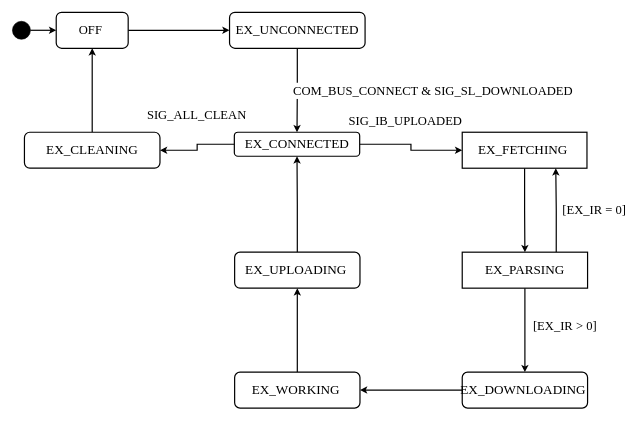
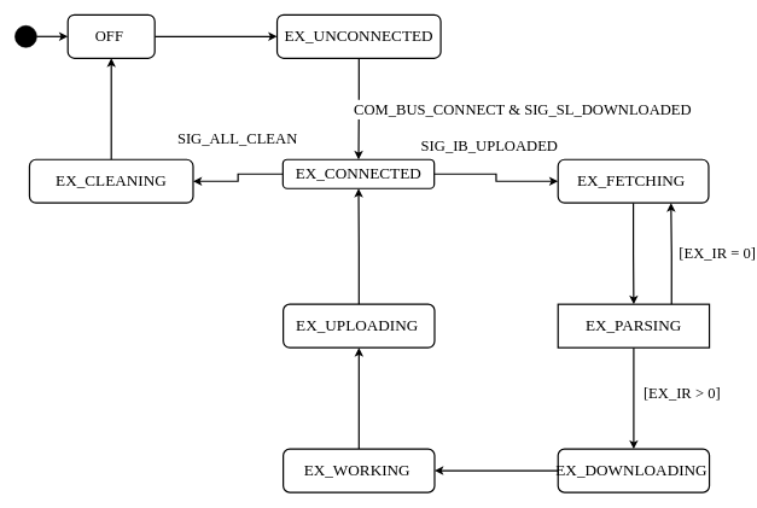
- <mxCell id="15" value="&lt;font face=&quot;Tahoma&quot;&gt;&lt;span style=&quot;font-size: 22px;&quot;&gt;EX_FETCHING&amp;nbsp;&lt;/span&gt;&lt;/font&gt;" style="whiteSpace=wrap;html=1;strokeWidth=2;rounded=0;" vertex="1" parent="1"><mxGeometry x="770" y="220" width="208" height="60" as="geometry" /></mxCell>
+ <mxCell id="15" value="&lt;font face=&quot;Tahoma&quot;&gt;&lt;span style=&quot;font-size: 22px;&quot;&gt;EX_FETCHING&amp;nbsp;&lt;/span&gt;&lt;/font&gt;" style="rounded=1;whiteSpace=wrap;html=1;strokeWidth=2;" vertex="1" parent="1"><mxGeometry x="770" y="220" width="208" height="60" as="geometry" /></mxCell>
